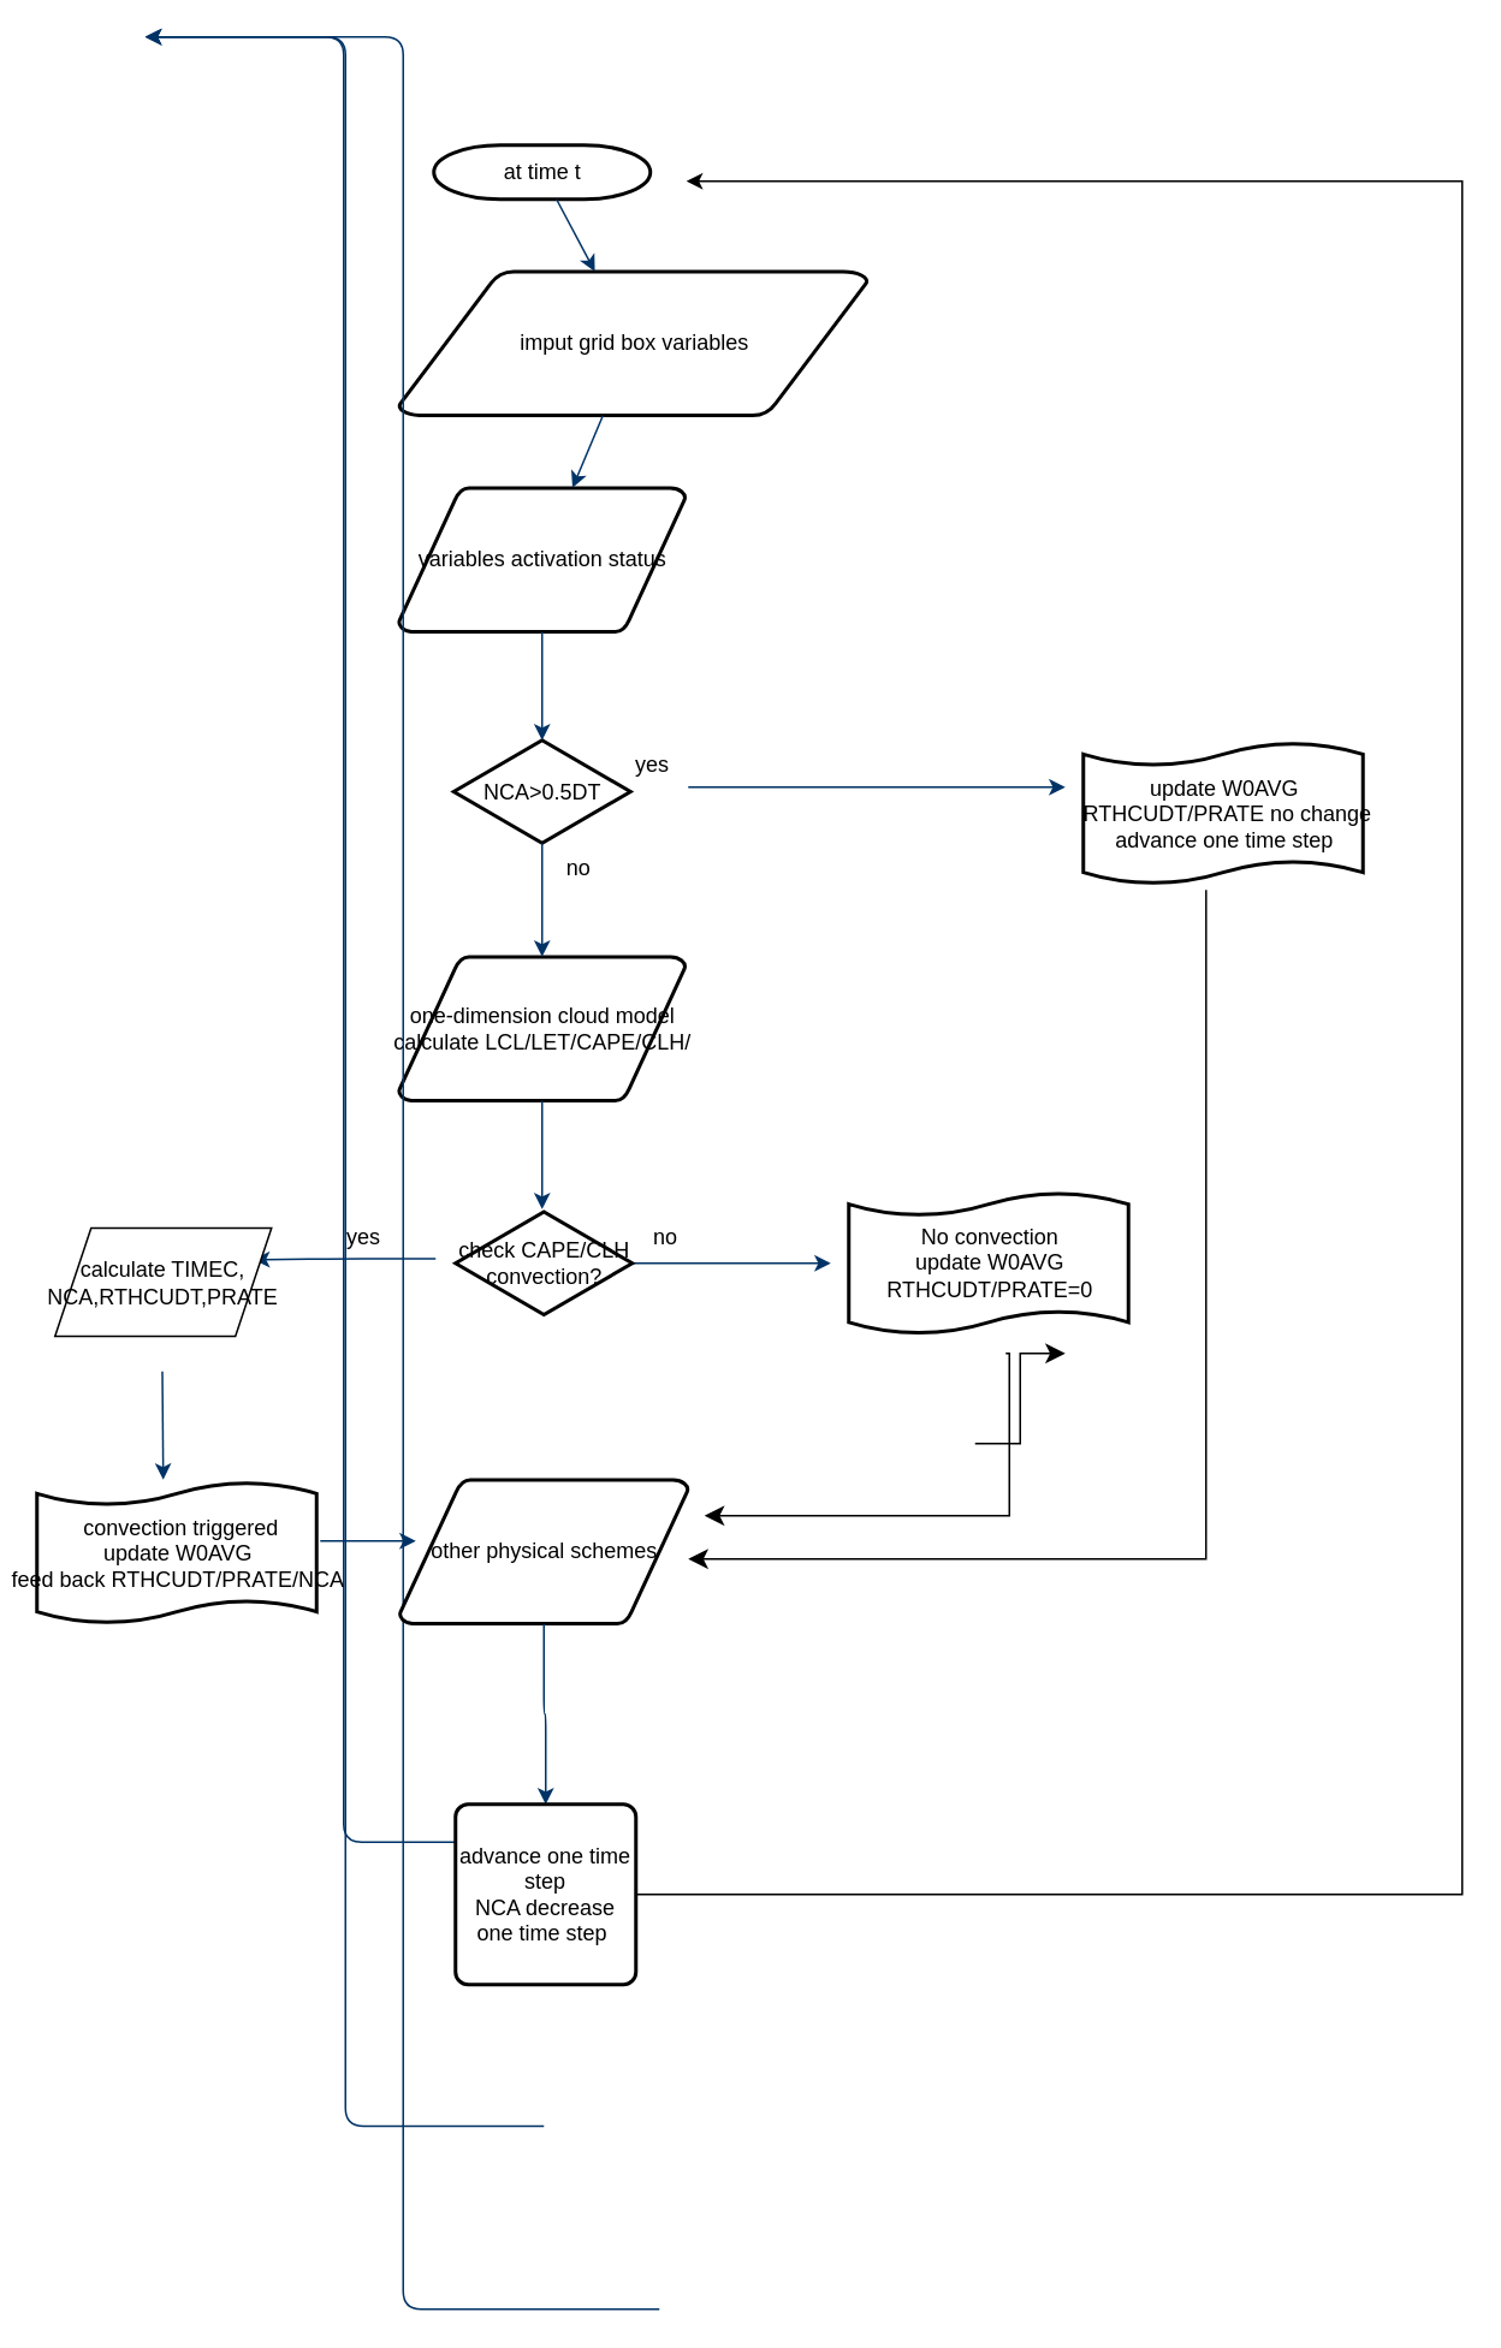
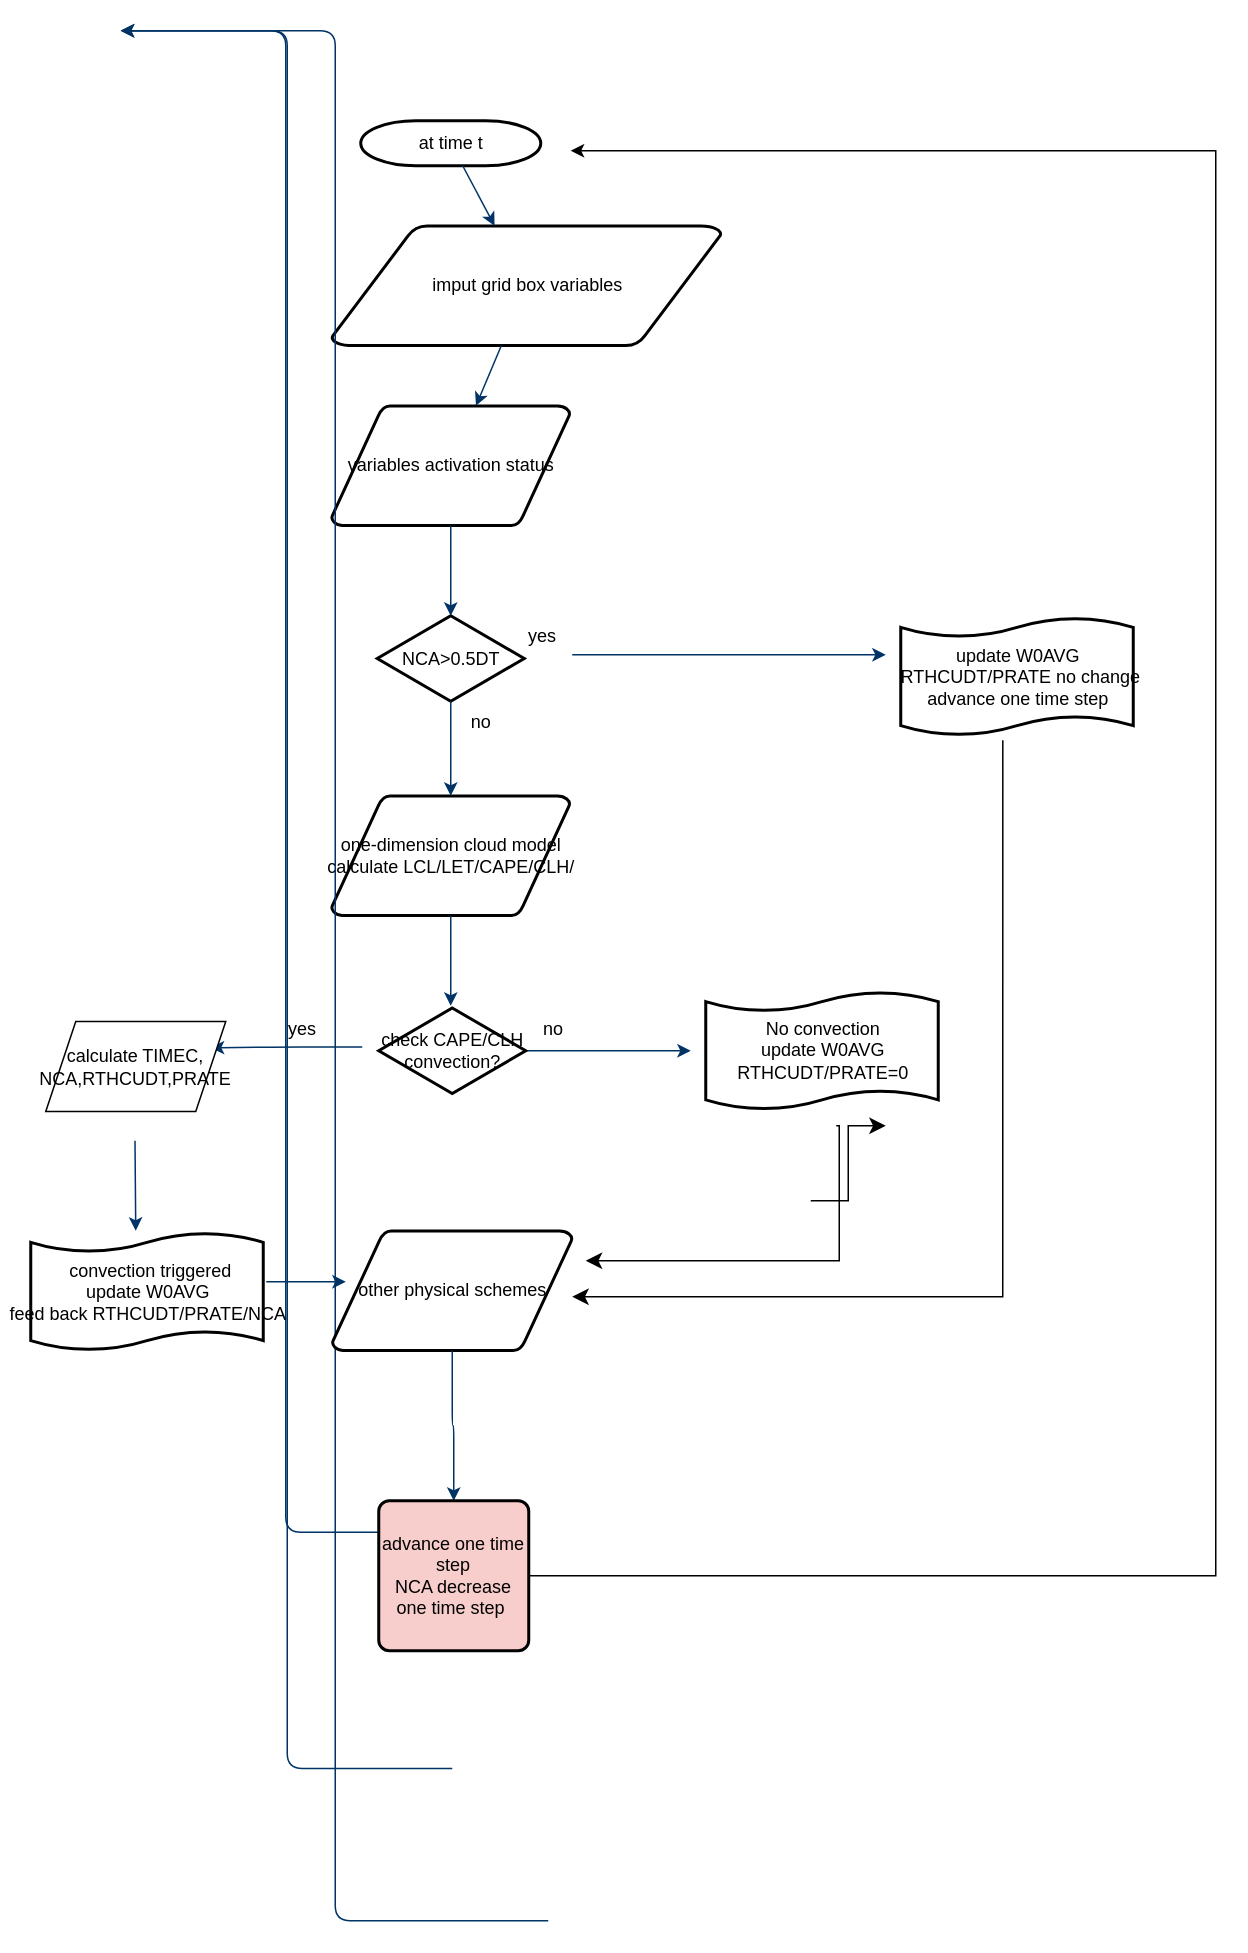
- <mxCell id="34" value="advance one time step&lt;br style=&quot;border-color: var(--border-color); font-size: 11px;&quot;&gt;NCA decrease one time step&amp;nbsp;" style="rounded=1;whiteSpace=wrap;html=1;absoluteArcSize=1;arcSize=14;strokeWidth=2;" vertex="1" parent="1"><mxGeometry x="252" y="1000" width="100" height="100" as="geometry" /></mxCell>
+ <mxCell id="34" value="advance one time step&lt;br style=&quot;border-color: var(--border-color); font-size: 11px;&quot;&gt;NCA decrease one time step&amp;nbsp;" style="rounded=1;whiteSpace=wrap;html=1;absoluteArcSize=1;arcSize=14;strokeWidth=2;fillColor=#f8cecc;" vertex="1" parent="1"><mxGeometry x="252" y="1000" width="100" height="100" as="geometry" /></mxCell>
